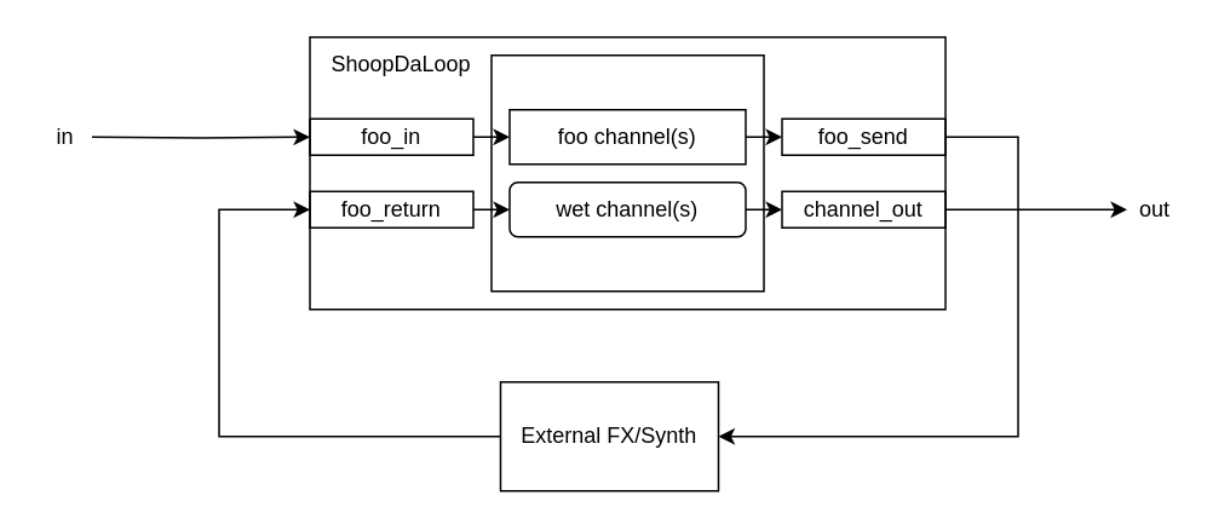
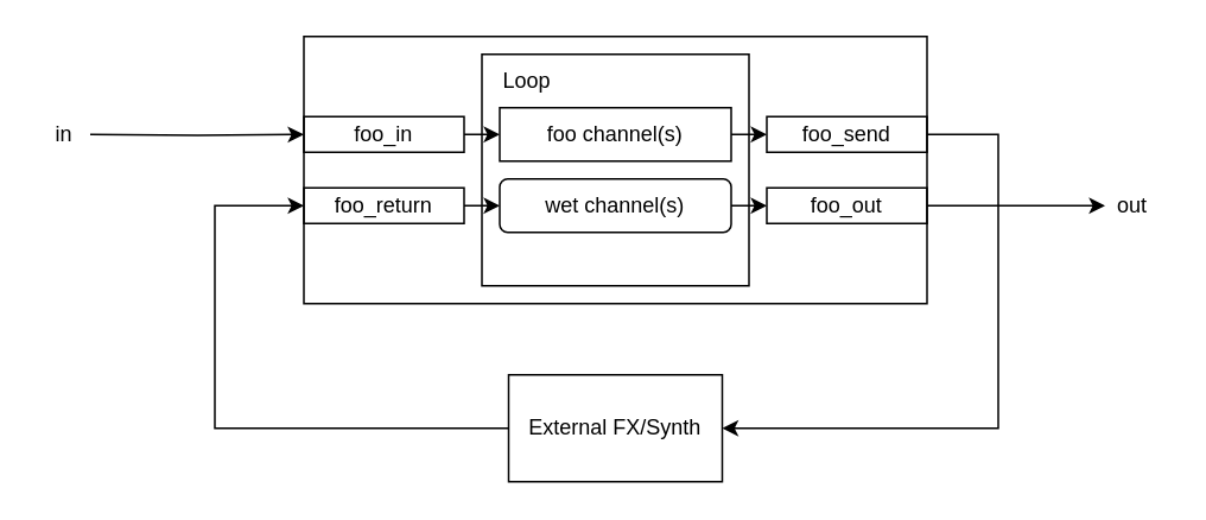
- <mxCell id="9" value="&lt;div&gt;ShoopDaLoop&lt;/div&gt;" style="text;html=1;align=center;verticalAlign=middle;resizable=0;points=[];autosize=1;strokeColor=none;fillColor=none;" vertex="1" parent="1"><mxGeometry x="170" y="20" width="100" height="30" as="geometry" /></mxCell>
+ <mxCell id="8" value="Loop" style="text;html=1;align=center;verticalAlign=middle;resizable=0;points=[];autosize=1;strokeColor=none;fillColor=none;" vertex="1" parent="1"><mxGeometry x="270" y="30" width="50" height="30" as="geometry" /></mxCell>
- <mxCell id="18" value="channel_out" style="rounded=0;whiteSpace=wrap;html=1;fillColor=none;" vertex="1" parent="1"><mxGeometry x="430" y="105" width="90" height="20" as="geometry" /></mxCell>
+ <mxCell id="18" value="foo_out" style="rounded=0;whiteSpace=wrap;html=1;fillColor=none;" vertex="1" parent="1"><mxGeometry x="430" y="105" width="90" height="20" as="geometry" /></mxCell>
- <mxCell id="20" value="External FX/Synth" style="rounded=0;whiteSpace=wrap;html=1;fillColor=none;" vertex="1" parent="1"><mxGeometry x="275" y="210" width="120" height="60" as="geometry" /></mxCell>
+ <mxCell id="20" value="External FX/Synth" style="rounded=0;whiteSpace=wrap;html=1;fillColor=none;" vertex="1" parent="1"><mxGeometry x="285" y="210" width="120" height="60" as="geometry" /></mxCell>
